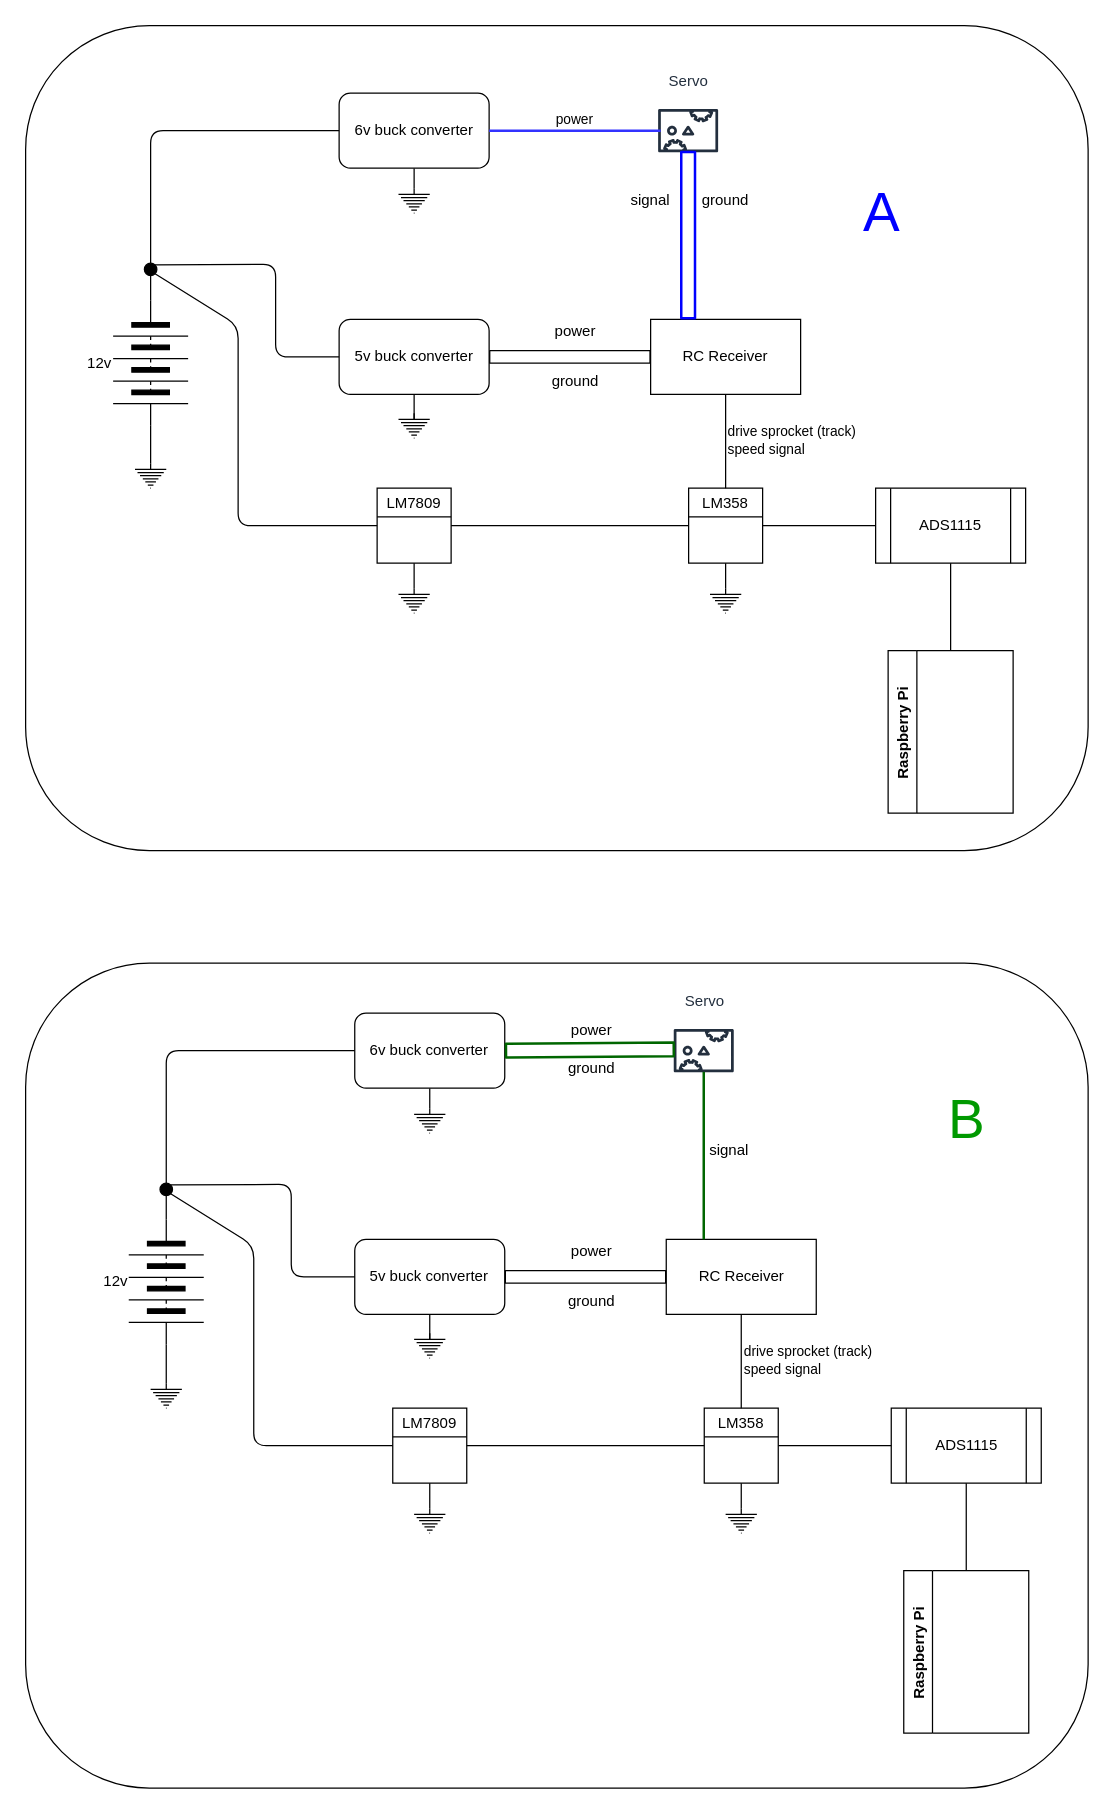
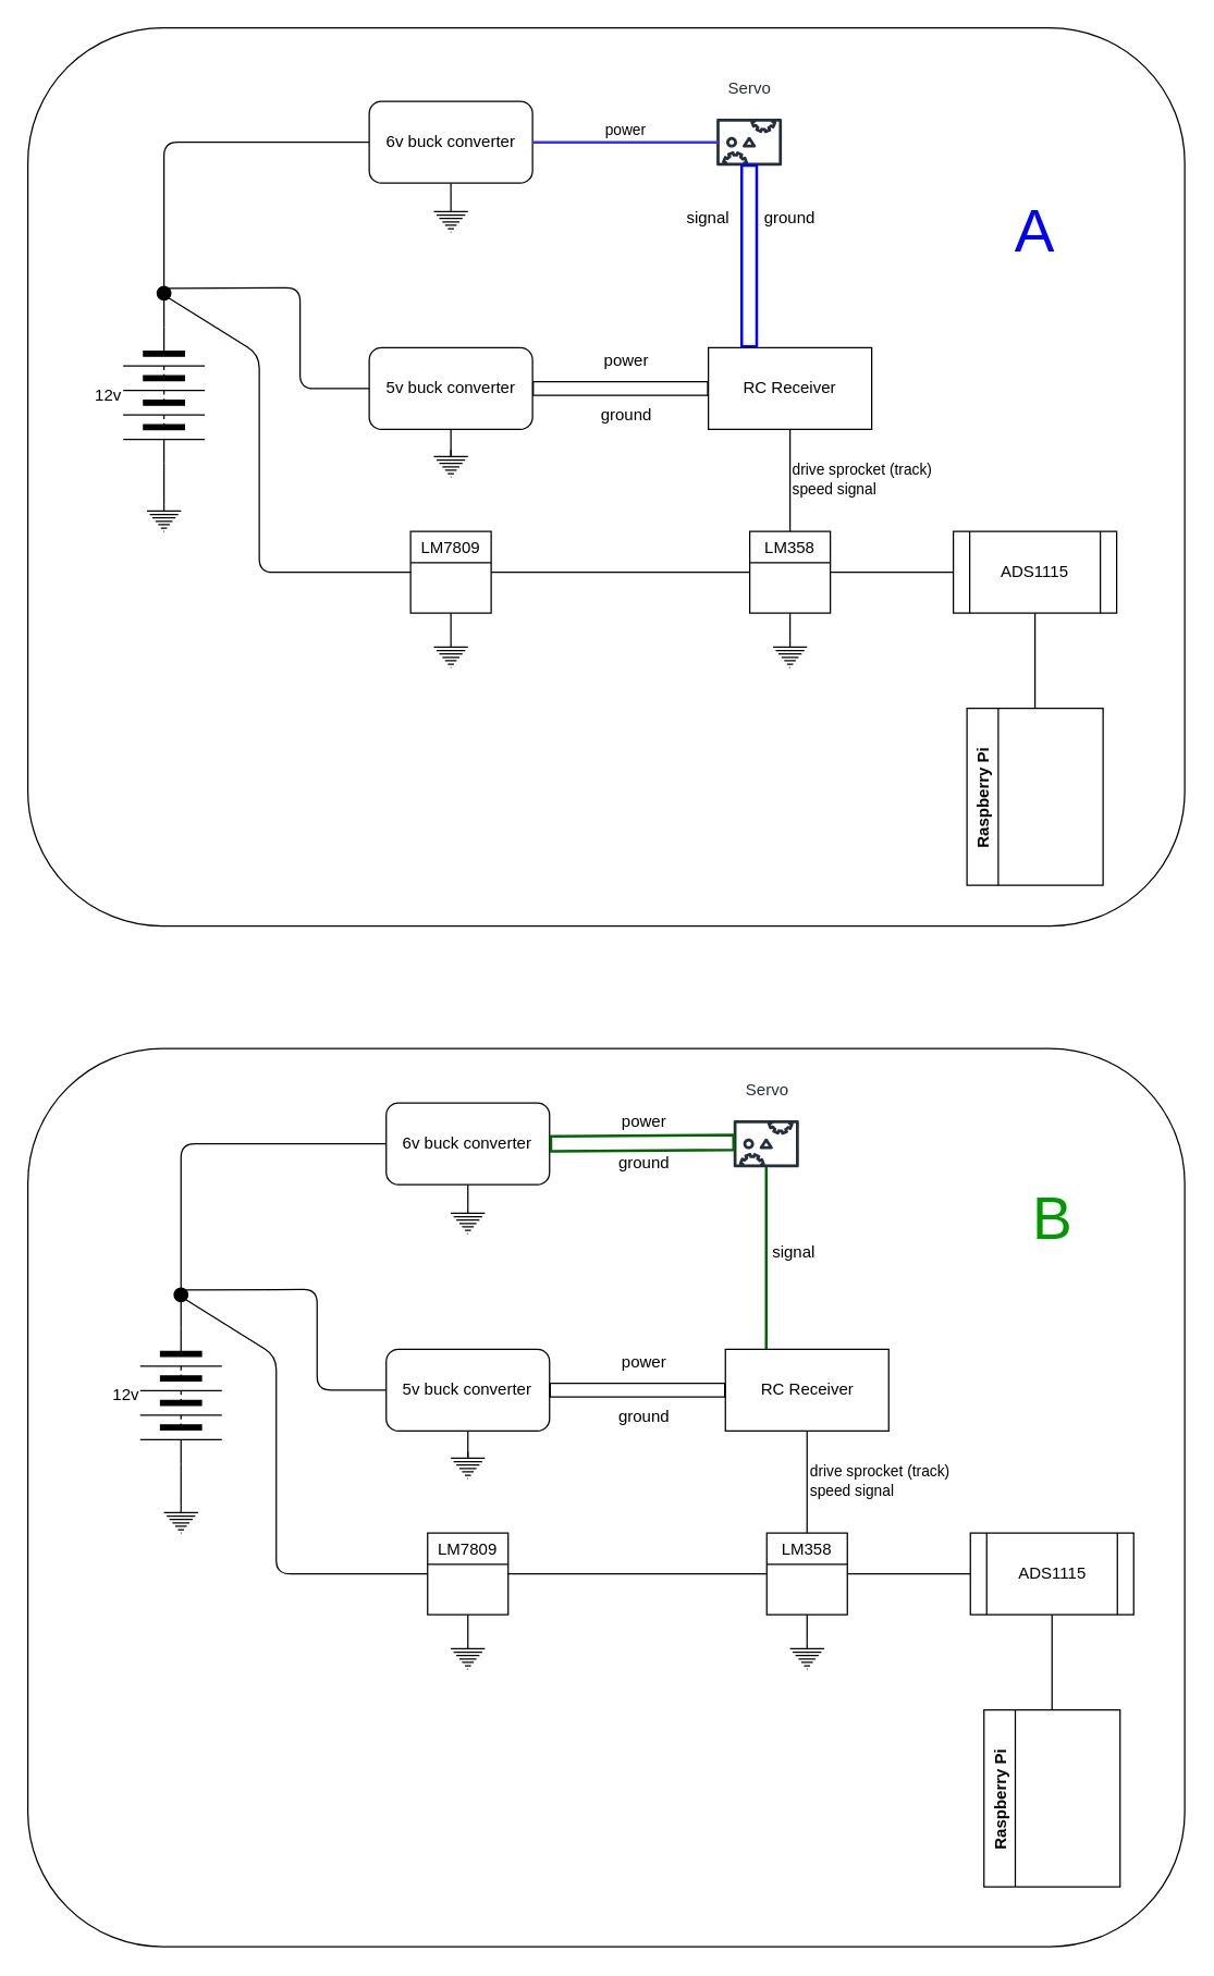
- <mxCell id="75" value="A" style="text;html=1;strokeColor=none;fillColor=none;align=center;verticalAlign=middle;whiteSpace=wrap;rounded=0;labelBackgroundColor=none;fontSize=44;fontColor=#0000FF;" vertex="1" parent="1"><mxGeometry x="685" y="160" width="40" height="20" as="geometry" /></mxCell>
+ <mxCell id="75" value="A" style="text;html=1;strokeColor=none;fillColor=none;align=center;verticalAlign=middle;whiteSpace=wrap;rounded=0;labelBackgroundColor=none;fontSize=44;fontColor=#0000FF;" vertex="1" parent="1"><mxGeometry x="740" y="160" width="40" height="20" as="geometry" /></mxCell>
